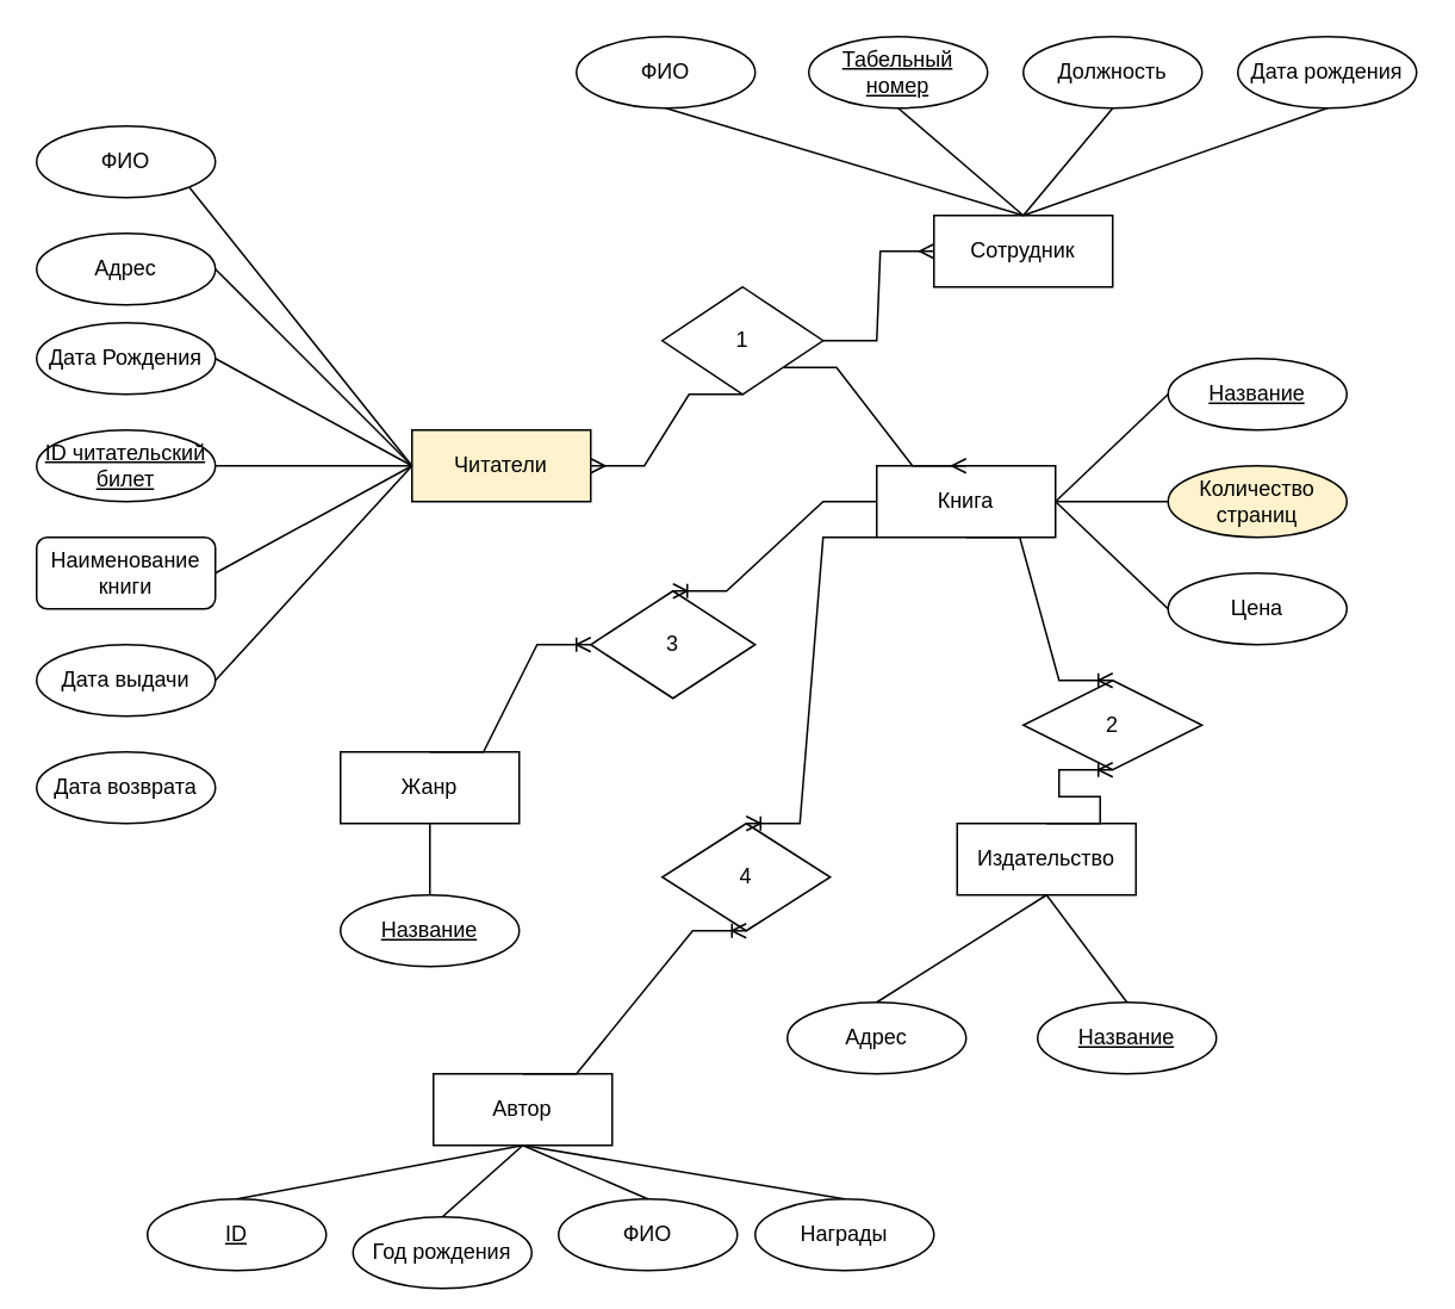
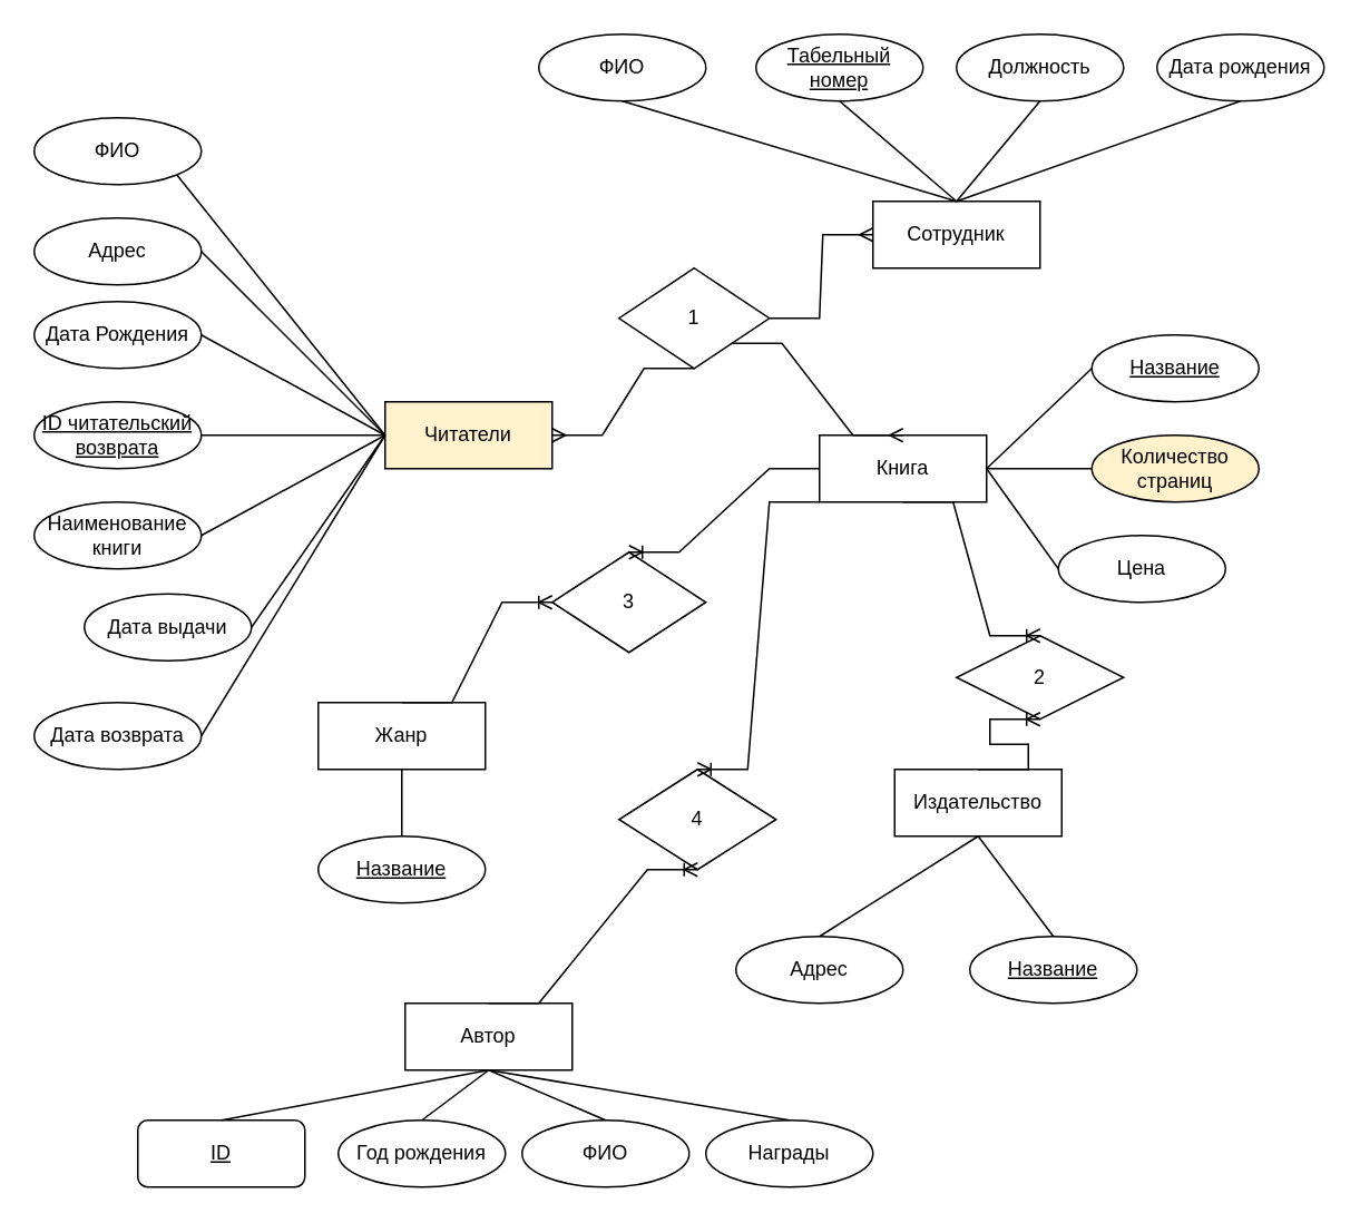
- <mxCell id="15" value="ID читательский билет" style="ellipse;whiteSpace=wrap;html=1;align=center;fontStyle=4;" vertex="1" parent="1"><mxGeometry x="20" y="240" width="100" height="40" as="geometry" /></mxCell>
+ <mxCell id="15" value="ID читательский возврата" style="ellipse;whiteSpace=wrap;html=1;align=center;fontStyle=4;" vertex="1" parent="1"><mxGeometry x="20" y="240" width="100" height="40" as="geometry" /></mxCell>
- <mxCell id="7" value="Наименование книги" style="whiteSpace=wrap;html=1;align=center;rounded=1;" vertex="1" parent="1"><mxGeometry x="20" y="300" width="100" height="40" as="geometry" /></mxCell>
+ <mxCell id="7" value="Наименование книги" style="ellipse;whiteSpace=wrap;html=1;align=center;" vertex="1" parent="1"><mxGeometry x="20" y="300" width="100" height="40" as="geometry" /></mxCell>
- <mxCell id="21" value="Цена" style="ellipse;whiteSpace=wrap;html=1;align=center;" vertex="1" parent="1"><mxGeometry x="653" y="320" width="100" height="40" as="geometry" /></mxCell>
+ <mxCell id="21" value="Цена" style="ellipse;whiteSpace=wrap;html=1;align=center;" vertex="1" parent="1"><mxGeometry x="633" y="320" width="100" height="40" as="geometry" /></mxCell>
+ <mxCell id="37" value="" style="endArrow=none;html=1;rounded=0;exitX=1;exitY=0.5;exitDx=0;exitDy=0;entryX=0;entryY=0.5;entryDx=0;entryDy=0;" edge="1" parent="1" source="9" target="3"><mxGeometry relative="1" as="geometry"><mxPoint x="280" y="260" as="sourcePoint" /><mxPoint x="440" y="260" as="targetPoint" /></mxGeometry></mxCell>
- <mxCell id="8" value="Дата выдачи" style="ellipse;whiteSpace=wrap;html=1;align=center;" vertex="1" parent="1"><mxGeometry x="20" y="360" width="100" height="40" as="geometry" /></mxCell>
+ <mxCell id="8" value="Дата выдачи" style="ellipse;whiteSpace=wrap;html=1;align=center;" vertex="1" parent="1"><mxGeometry x="50" y="355" width="100" height="40" as="geometry" /></mxCell>
- <mxCell id="27" value="ID" style="ellipse;whiteSpace=wrap;html=1;align=center;fontStyle=4;" vertex="1" parent="1"><mxGeometry x="82" y="670" width="100" height="40" as="geometry" /></mxCell>
+ <mxCell id="27" value="ID" style="whiteSpace=wrap;html=1;align=center;fontStyle=4;rounded=1;" vertex="1" parent="1"><mxGeometry x="82" y="670" width="100" height="40" as="geometry" /></mxCell>
- <mxCell id="26" value="Год рождения" style="ellipse;whiteSpace=wrap;html=1;align=center;" vertex="1" parent="1"><mxGeometry x="197" y="680" width="100" height="40" as="geometry" /></mxCell>
+ <mxCell id="26" value="Год рождения" style="ellipse;whiteSpace=wrap;html=1;align=center;" vertex="1" parent="1"><mxGeometry x="202" y="670" width="100" height="40" as="geometry" /></mxCell>
